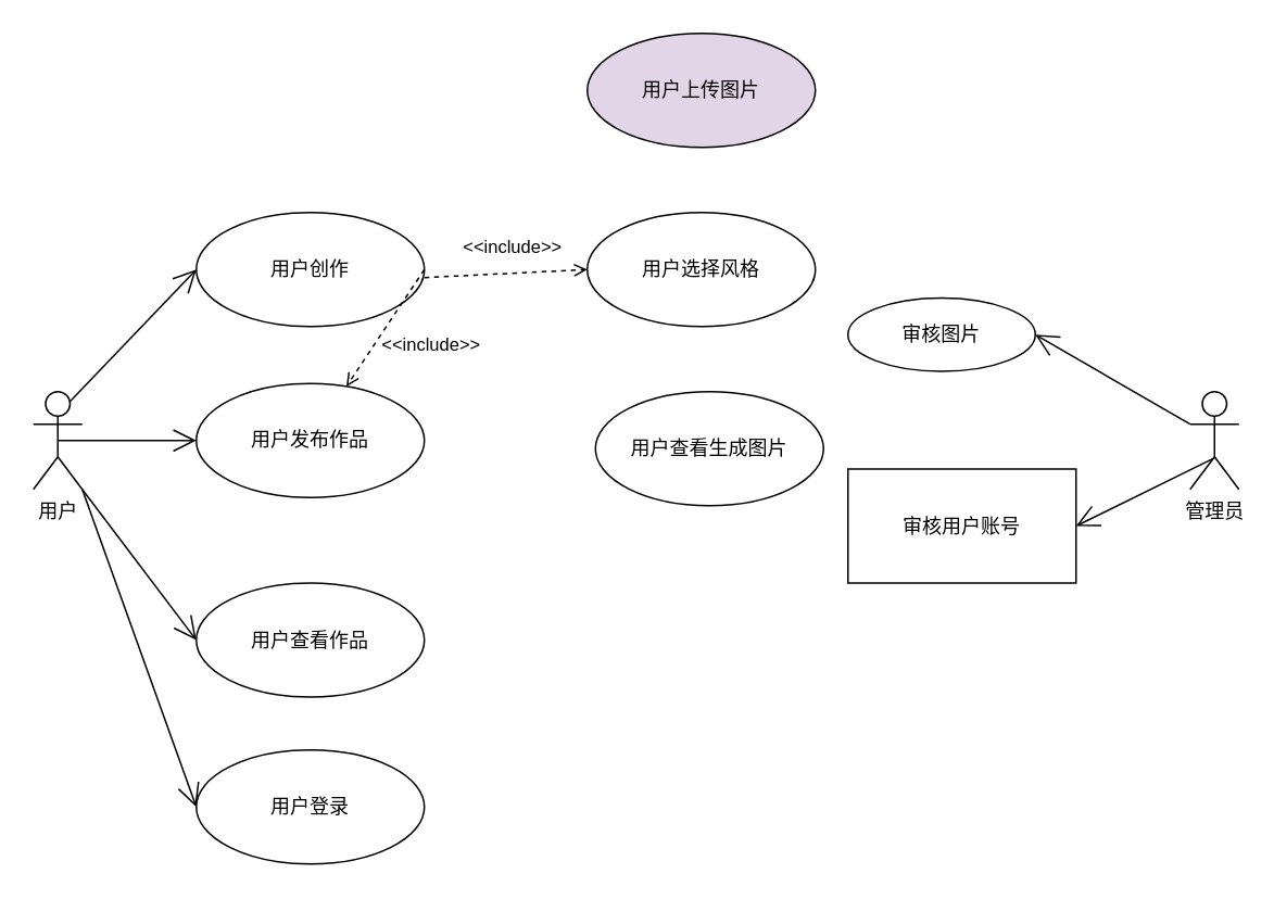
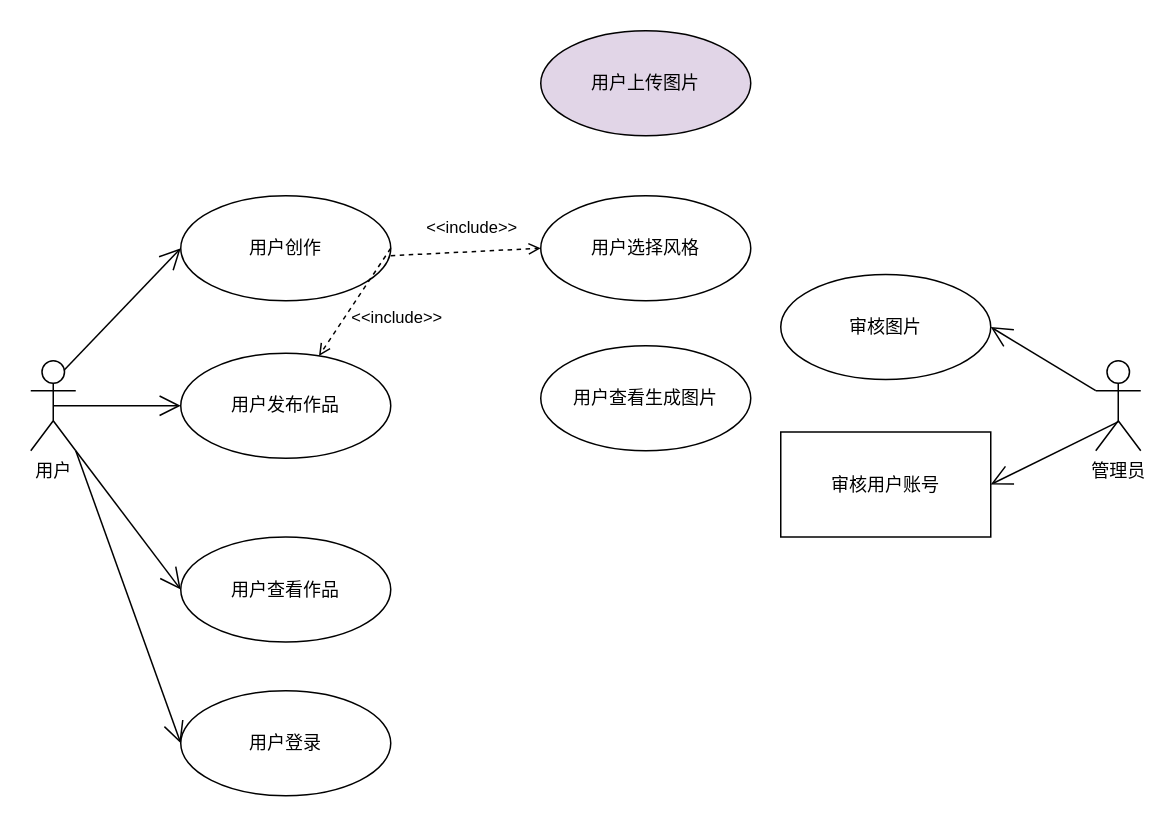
- <mxCell id="8" value="审核图片" style="ellipse;whiteSpace=wrap;html=1;" parent="1" vertex="1"><mxGeometry x="520" y="182.5" width="115" height="45" as="geometry" /></mxCell>
+ <mxCell id="8" value="审核图片" style="ellipse;whiteSpace=wrap;html=1;" parent="1" vertex="1"><mxGeometry x="520" y="182.5" width="140" height="70" as="geometry" /></mxCell>
- <mxCell id="5" value="用户查看生成图片" style="ellipse;whiteSpace=wrap;html=1;" parent="1" vertex="1"><mxGeometry x="365" y="240" width="140" height="70" as="geometry" /></mxCell>
+ <mxCell id="5" value="用户查看生成图片" style="ellipse;whiteSpace=wrap;html=1;" parent="1" vertex="1"><mxGeometry x="360" y="230" width="140" height="70" as="geometry" /></mxCell>
